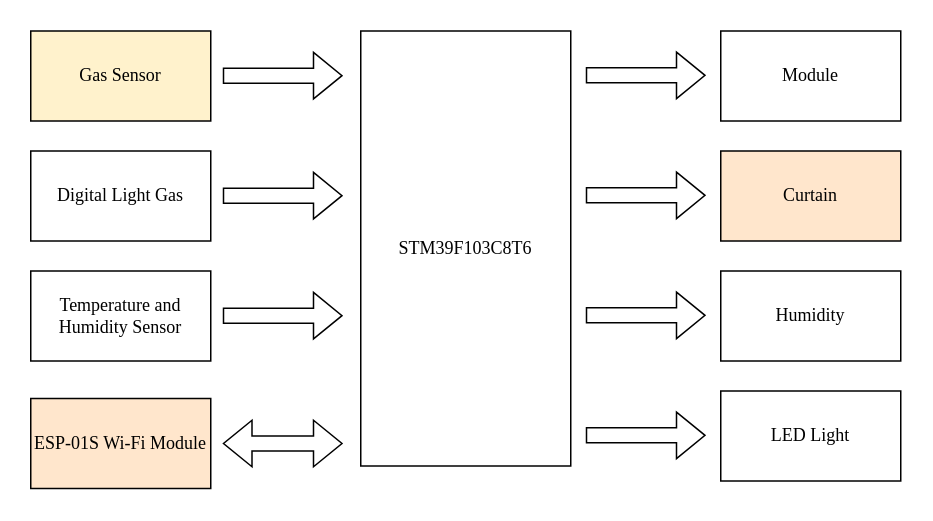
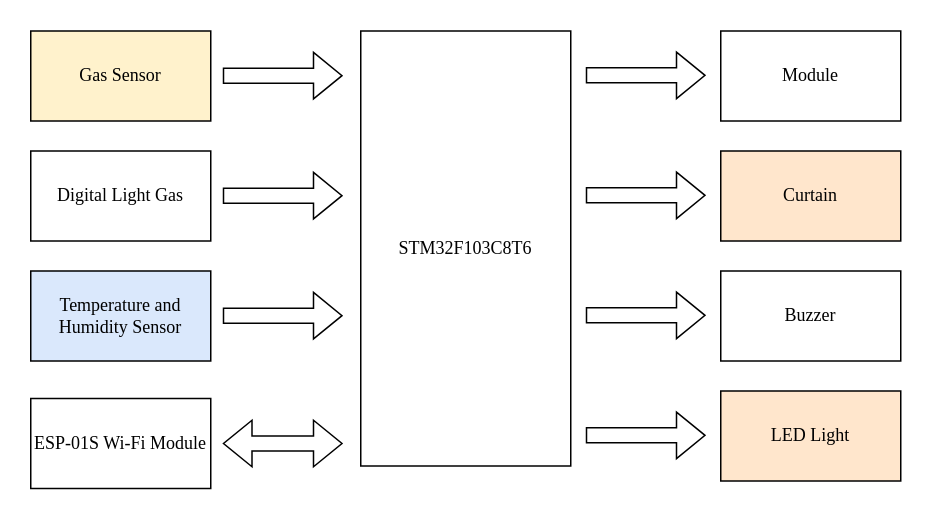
- <mxCell id="2" value="&lt;div&gt;&lt;font face=&quot;Times New Roman&quot;&gt;STM39F103C8T6&lt;/font&gt;&lt;/div&gt;" style="rounded=0;whiteSpace=wrap;html=1;" parent="1" vertex="1"><mxGeometry x="240" y="20" width="140" height="290" as="geometry" /></mxCell>
+ <mxCell id="2" value="&lt;div&gt;&lt;font face=&quot;Times New Roman&quot;&gt;STM32F103C8T6&lt;/font&gt;&lt;/div&gt;" style="rounded=0;whiteSpace=wrap;html=1;" parent="1" vertex="1"><mxGeometry x="240" y="20" width="140" height="290" as="geometry" /></mxCell>
- <mxCell id="17" value="&lt;div class=&quot;YNk70c EjQTId&quot;&gt;&lt;div class=&quot;Kevs9 SLPe5b&quot;&gt;&lt;div&gt;&lt;/div&gt;&lt;/div&gt;&lt;/div&gt;&lt;div role=&quot;main&quot; id=&quot;center_col&quot; class=&quot;s6JM6d ufC5Cb&quot;&gt;&lt;div id=&quot;res&quot; class=&quot;eqAnXb&quot;&gt;&lt;div id=&quot;topstuff&quot;&gt;&lt;/div&gt;&lt;div id=&quot;search&quot;&gt;&lt;div data-ved=&quot;2ahUKEwinz93QgbWNAxVMxjgGHVEjJv0QGnoECAIQCg&quot; data-hveid=&quot;CAIQCg&quot;&gt;&lt;div id=&quot;rso&quot; data-async-context=&quot;query:what%20sensor%20is%20DHT11&quot; class=&quot;dURPMd&quot;&gt;&lt;div class=&quot;MjjYud&quot;&gt;&lt;/div&gt;&lt;div class=&quot;ULSxyf&quot;&gt;&lt;div class=&quot;MjjYud&quot;&gt;&lt;div data-ved=&quot;2ahUKEwinz93QgbWNAxVMxjgGHVEjJv0QjDYoAHoECBgQAA&quot; data-hveid=&quot;CBgQAA&quot; lang=&quot;zh-SG&quot; class=&quot;wHYlTd Ww4FFb vt6azd wF4fFd JnwWd g-blk&quot;&gt;&lt;div class=&quot;dG2XIf XzTjhb&quot;&gt;&lt;div class=&quot;c2xzTb&quot;&gt;&lt;div&gt;&lt;div&gt;&lt;div class=&quot;xpdopen&quot;&gt;&lt;div class=&quot;ifM9O&quot;&gt;&lt;/div&gt;&lt;/div&gt;&lt;/div&gt;&lt;/div&gt;&lt;/div&gt;&lt;/div&gt;&lt;/div&gt;&lt;/div&gt;&lt;/div&gt;&lt;/div&gt;&lt;/div&gt;&lt;/div&gt;&lt;/div&gt;&lt;/div&gt;&lt;div data-tts-text=&quot;digital temperature and humidity sensor&quot; data-tts=&quot;answers&quot; class=&quot;Z0LcW AZCkJd d2J77b t2b5Cf&quot;&gt;&lt;div class=&quot;IZ6rdc&quot;&gt;&lt;font face=&quot;Times New Roman&quot;&gt;Temperature and Humidity Sensor&lt;/font&gt;&lt;/div&gt;&lt;/div&gt;" style="rounded=0;whiteSpace=wrap;html=1;" parent="1" vertex="1"><mxGeometry x="20" y="180" width="120" height="60" as="geometry" /></mxCell>
+ <mxCell id="17" value="&lt;div class=&quot;YNk70c EjQTId&quot;&gt;&lt;div class=&quot;Kevs9 SLPe5b&quot;&gt;&lt;div&gt;&lt;/div&gt;&lt;/div&gt;&lt;/div&gt;&lt;div role=&quot;main&quot; id=&quot;center_col&quot; class=&quot;s6JM6d ufC5Cb&quot;&gt;&lt;div id=&quot;res&quot; class=&quot;eqAnXb&quot;&gt;&lt;div id=&quot;topstuff&quot;&gt;&lt;/div&gt;&lt;div id=&quot;search&quot;&gt;&lt;div data-ved=&quot;2ahUKEwinz93QgbWNAxVMxjgGHVEjJv0QGnoECAIQCg&quot; data-hveid=&quot;CAIQCg&quot;&gt;&lt;div id=&quot;rso&quot; data-async-context=&quot;query:what%20sensor%20is%20DHT11&quot; class=&quot;dURPMd&quot;&gt;&lt;div class=&quot;MjjYud&quot;&gt;&lt;/div&gt;&lt;div class=&quot;ULSxyf&quot;&gt;&lt;div class=&quot;MjjYud&quot;&gt;&lt;div data-ved=&quot;2ahUKEwinz93QgbWNAxVMxjgGHVEjJv0QjDYoAHoECBgQAA&quot; data-hveid=&quot;CBgQAA&quot; lang=&quot;zh-SG&quot; class=&quot;wHYlTd Ww4FFb vt6azd wF4fFd JnwWd g-blk&quot;&gt;&lt;div class=&quot;dG2XIf XzTjhb&quot;&gt;&lt;div class=&quot;c2xzTb&quot;&gt;&lt;div&gt;&lt;div&gt;&lt;div class=&quot;xpdopen&quot;&gt;&lt;div class=&quot;ifM9O&quot;&gt;&lt;/div&gt;&lt;/div&gt;&lt;/div&gt;&lt;/div&gt;&lt;/div&gt;&lt;/div&gt;&lt;/div&gt;&lt;/div&gt;&lt;/div&gt;&lt;/div&gt;&lt;/div&gt;&lt;/div&gt;&lt;/div&gt;&lt;/div&gt;&lt;div data-tts-text=&quot;digital temperature and humidity sensor&quot; data-tts=&quot;answers&quot; class=&quot;Z0LcW AZCkJd d2J77b t2b5Cf&quot;&gt;&lt;div class=&quot;IZ6rdc&quot;&gt;&lt;font face=&quot;Times New Roman&quot;&gt;Temperature and Humidity Sensor&lt;/font&gt;&lt;/div&gt;&lt;/div&gt;" style="rounded=0;whiteSpace=wrap;html=1;fillColor=#dae8fc;" parent="1" vertex="1"><mxGeometry x="20" y="180" width="120" height="60" as="geometry" /></mxCell>
- <mxCell id="14" value="&lt;font face=&quot;Times New Roman&quot;&gt;Humidity&lt;/font&gt;" style="rounded=0;whiteSpace=wrap;html=1;" parent="1" vertex="1"><mxGeometry x="480" y="180" width="120" height="60" as="geometry" /></mxCell>
+ <mxCell id="14" value="&lt;font face=&quot;Times New Roman&quot;&gt;Buzzer&lt;/font&gt;" style="rounded=0;whiteSpace=wrap;html=1;" parent="1" vertex="1"><mxGeometry x="480" y="180" width="120" height="60" as="geometry" /></mxCell>
- <mxCell id="16" value="&lt;font face=&quot;Times New Roman&quot;&gt;LED Light&lt;/font&gt;" style="rounded=0;whiteSpace=wrap;html=1;" parent="1" vertex="1"><mxGeometry x="480" y="260" width="120" height="60" as="geometry" /></mxCell>
+ <mxCell id="16" value="&lt;font face=&quot;Times New Roman&quot;&gt;LED Light&lt;/font&gt;" style="rounded=0;whiteSpace=wrap;html=1;fillColor=#ffe6cc;" parent="1" vertex="1"><mxGeometry x="480" y="260" width="120" height="60" as="geometry" /></mxCell>
- <mxCell id="5" value="&lt;font face=&quot;Times New Roman&quot;&gt;ESP-01S Wi-Fi Module&lt;br&gt;&lt;/font&gt;" style="rounded=0;whiteSpace=wrap;html=1;fillColor=#ffe6cc;" parent="1" vertex="1"><mxGeometry x="20" y="265" width="120" height="60" as="geometry" /></mxCell>
+ <mxCell id="5" value="&lt;font face=&quot;Times New Roman&quot;&gt;ESP-01S Wi-Fi Module&lt;br&gt;&lt;/font&gt;" style="rounded=0;whiteSpace=wrap;html=1;" parent="1" vertex="1"><mxGeometry x="20" y="265" width="120" height="60" as="geometry" /></mxCell>
